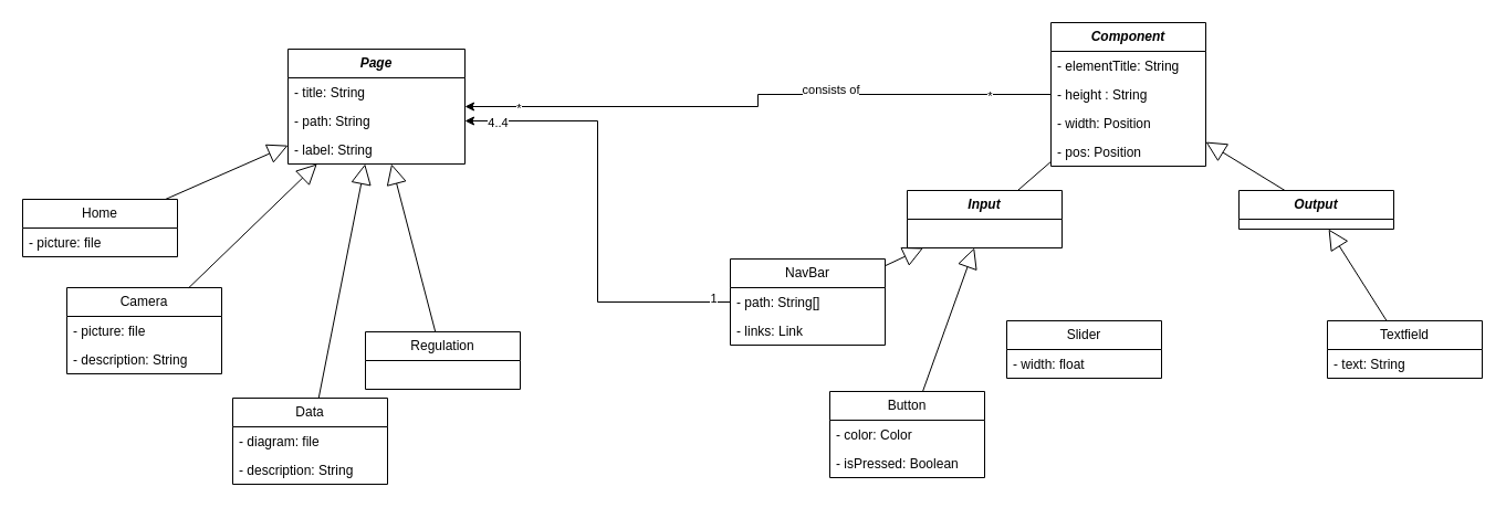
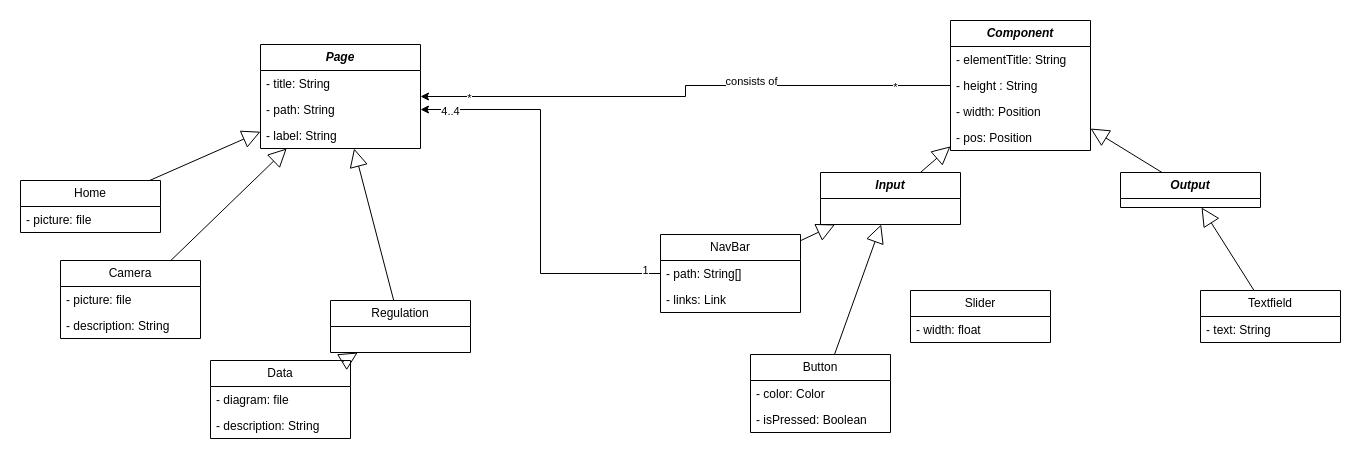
- <mxCell id="38" value="" style="endArrow=none;endSize=16;endFill=0;html=1;rounded=0;" parent="1" source="36" target="23" edge="1"><mxGeometry x="0.053" y="3" width="160" relative="1" as="geometry"><mxPoint x="840" y="220" as="sourcePoint" /><mxPoint x="845.571" y="110" as="targetPoint" /><mxPoint as="offset" /></mxGeometry></mxCell>
+ <mxCell id="38" value="" style="endArrow=block;endSize=16;endFill=0;html=1;rounded=0;" parent="1" source="36" target="23" edge="1"><mxGeometry x="0.053" y="3" width="160" relative="1" as="geometry"><mxPoint x="840" y="220" as="sourcePoint" /><mxPoint x="845.571" y="110" as="targetPoint" /><mxPoint as="offset" /></mxGeometry></mxCell>
- <mxCell id="15" value="" style="endArrow=block;endSize=16;endFill=0;html=1;rounded=0;" parent="1" source="6" target="2" edge="1"><mxGeometry x="0.053" y="3" width="160" relative="1" as="geometry"><mxPoint x="426" y="452" as="sourcePoint" /><mxPoint x="464" y="370" as="targetPoint" /><mxPoint as="offset" /></mxGeometry></mxCell>
+ <mxCell id="15" value="" style="endArrow=block;endSize=16;endFill=0;html=1;rounded=0;" parent="1" source="6" target="9" edge="1"><mxGeometry x="0.053" y="3" width="160" relative="1" as="geometry"><mxPoint x="426" y="452" as="sourcePoint" /><mxPoint x="464" y="370" as="targetPoint" /><mxPoint as="offset" /></mxGeometry></mxCell>
